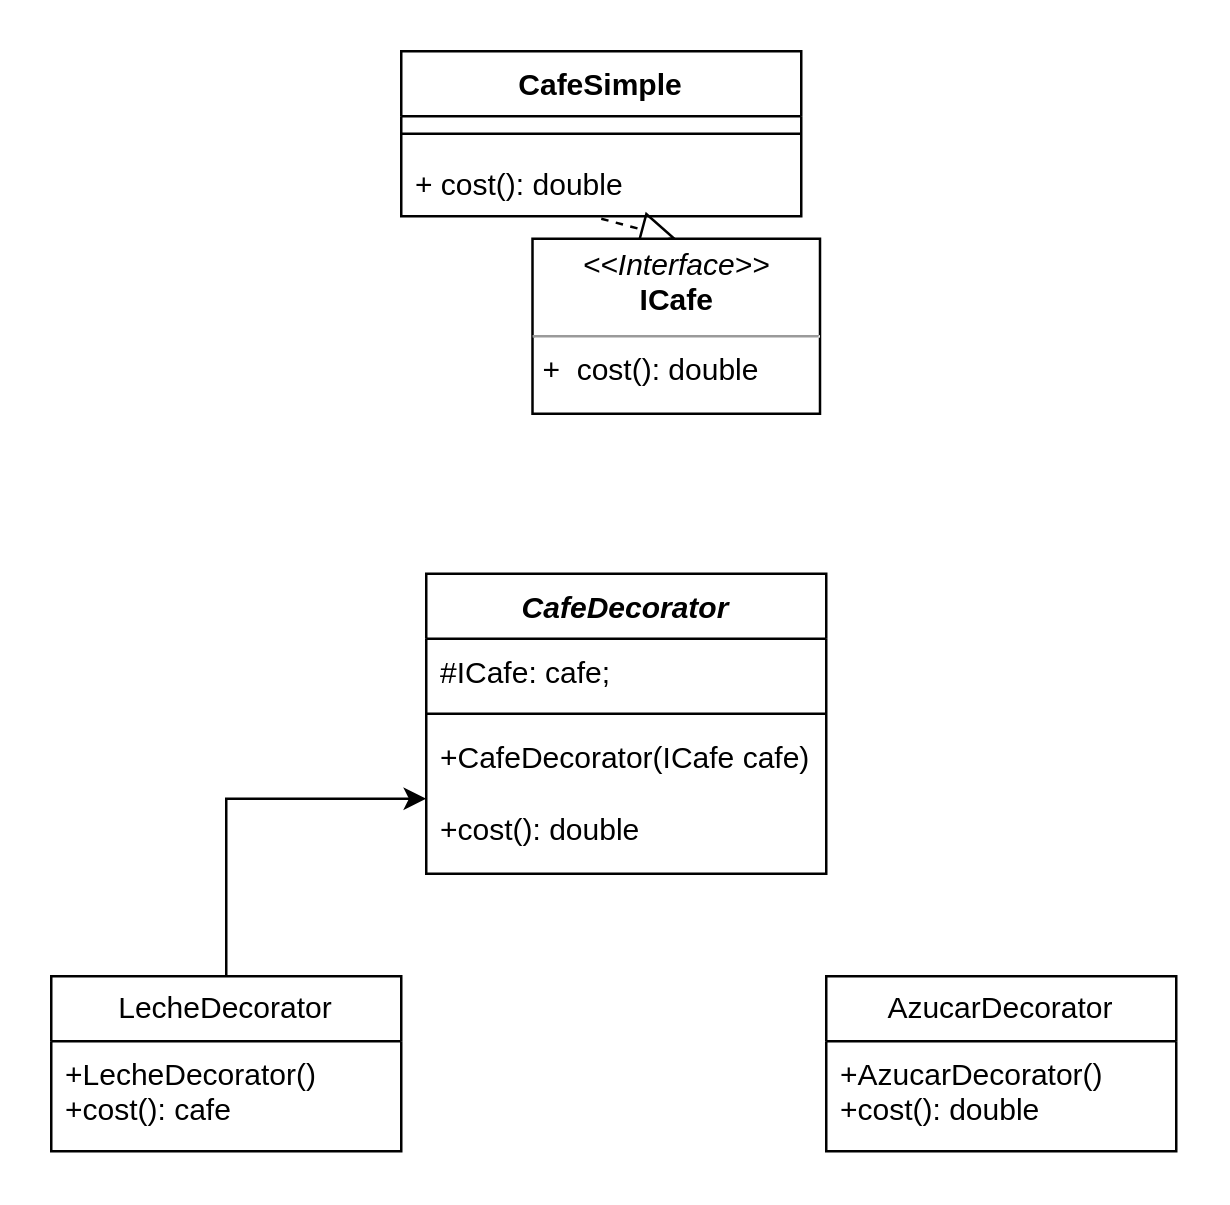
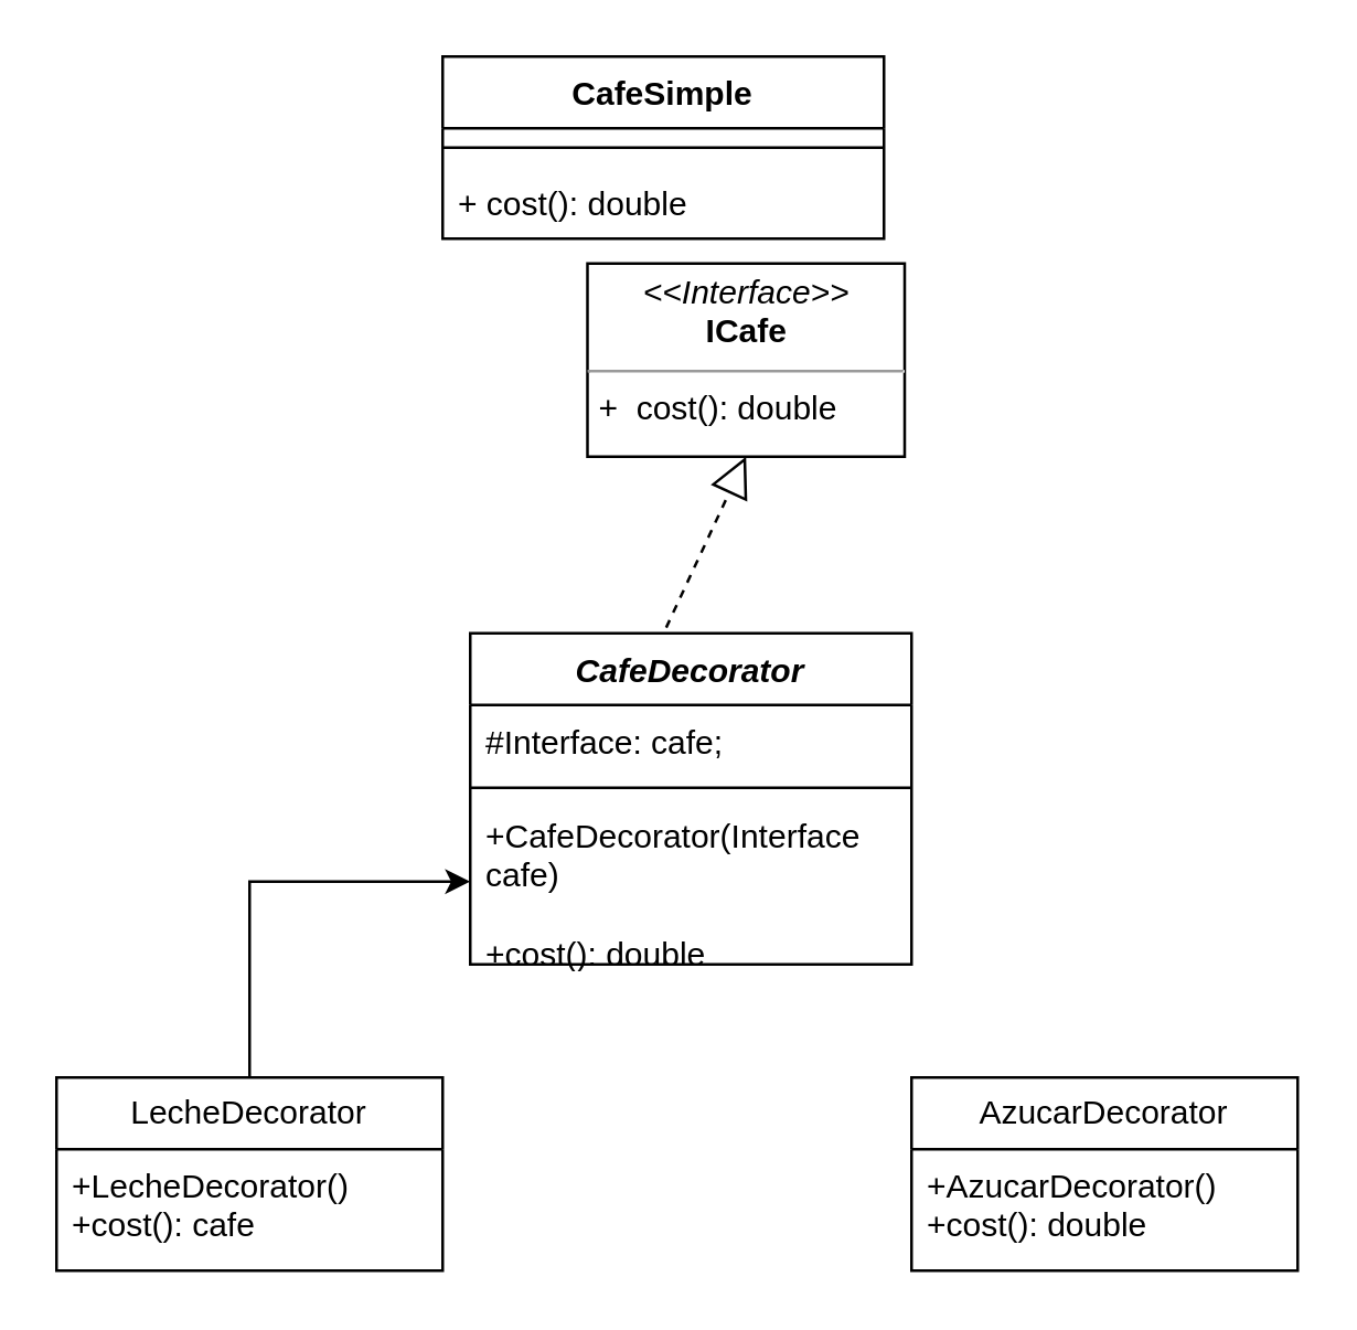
- <mxCell id="2" value="" style="endArrow=block;dashed=1;endFill=0;endSize=12;html=1;rounded=0;exitX=0.5;exitY=1.038;exitDx=0;exitDy=0;exitPerimeter=0;entryX=0.5;entryY=0;entryDx=0;entryDy=0;" edge="1" parent="1" source="5" target="6"><mxGeometry width="160" relative="1" as="geometry"><mxPoint x="240" y="60" as="sourcePoint" /><mxPoint x="240" y="110" as="targetPoint" /></mxGeometry></mxCell>
+ <mxCell id="16" value="" style="endArrow=block;dashed=1;endFill=0;endSize=12;html=1;rounded=0;entryX=0.5;entryY=1;entryDx=0;entryDy=0;exitX=0.444;exitY=-0.017;exitDx=0;exitDy=0;exitPerimeter=0;" edge="1" parent="1" source="12" target="6"><mxGeometry width="160" relative="1" as="geometry"><mxPoint x="371.99" y="140" as="sourcePoint" /><mxPoint x="370" y="195.99" as="targetPoint" /></mxGeometry></mxCell>
- <mxCell id="13" value="#ICafe: cafe;" style="text;strokeColor=none;fillColor=none;align=left;verticalAlign=top;spacingLeft=4;spacingRight=4;overflow=hidden;rotatable=0;points=[[0,0.5],[1,0.5]];portConstraint=eastwest;whiteSpace=wrap;html=1;" vertex="1" parent="12"><mxGeometry y="26" width="160" height="26" as="geometry" /></mxCell>
+ <mxCell id="13" value="#Interface: cafe;" style="text;strokeColor=none;fillColor=none;align=left;verticalAlign=top;spacingLeft=4;spacingRight=4;overflow=hidden;rotatable=0;points=[[0,0.5],[1,0.5]];portConstraint=eastwest;whiteSpace=wrap;html=1;" vertex="1" parent="12"><mxGeometry y="26" width="160" height="26" as="geometry" /></mxCell>
- <mxCell id="15" value="+CafeDecorator(ICafe cafe)&lt;br&gt;&lt;br&gt;+cost(): double" style="text;strokeColor=none;fillColor=none;align=left;verticalAlign=top;spacingLeft=4;spacingRight=4;overflow=hidden;rotatable=0;points=[[0,0.5],[1,0.5]];portConstraint=eastwest;whiteSpace=wrap;html=1;" vertex="1" parent="12"><mxGeometry y="60" width="160" height="60" as="geometry" /></mxCell>
+ <mxCell id="15" value="+CafeDecorator(Interface cafe)&lt;br&gt;&lt;br&gt;+cost(): double" style="text;strokeColor=none;fillColor=none;align=left;verticalAlign=top;spacingLeft=4;spacingRight=4;overflow=hidden;rotatable=0;points=[[0,0.5],[1,0.5]];portConstraint=eastwest;whiteSpace=wrap;html=1;" vertex="1" parent="12"><mxGeometry y="60" width="160" height="60" as="geometry" /></mxCell>
